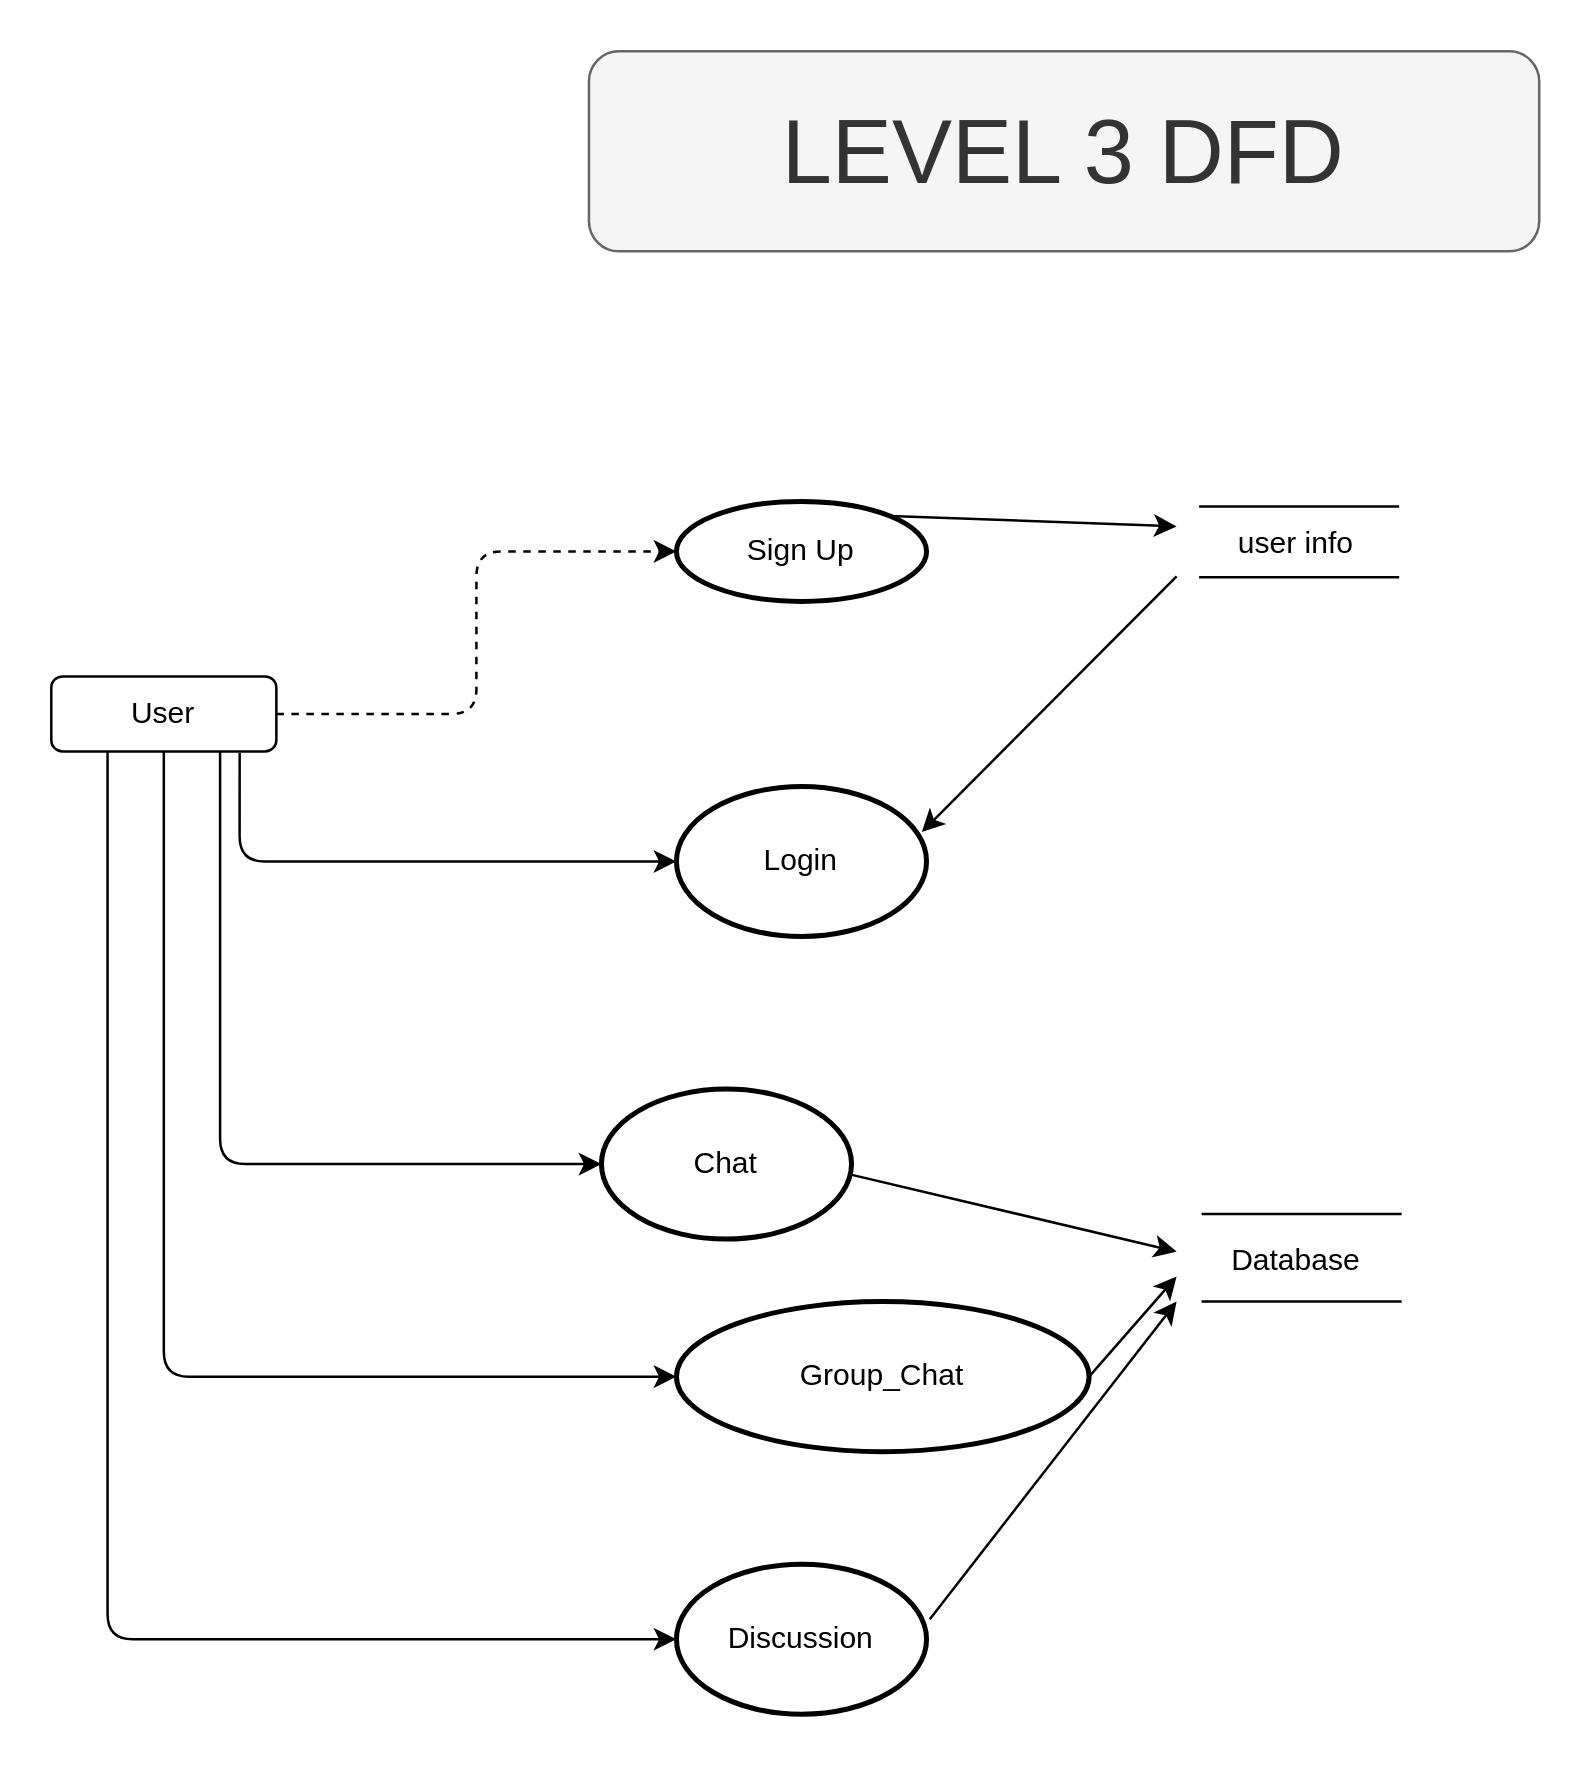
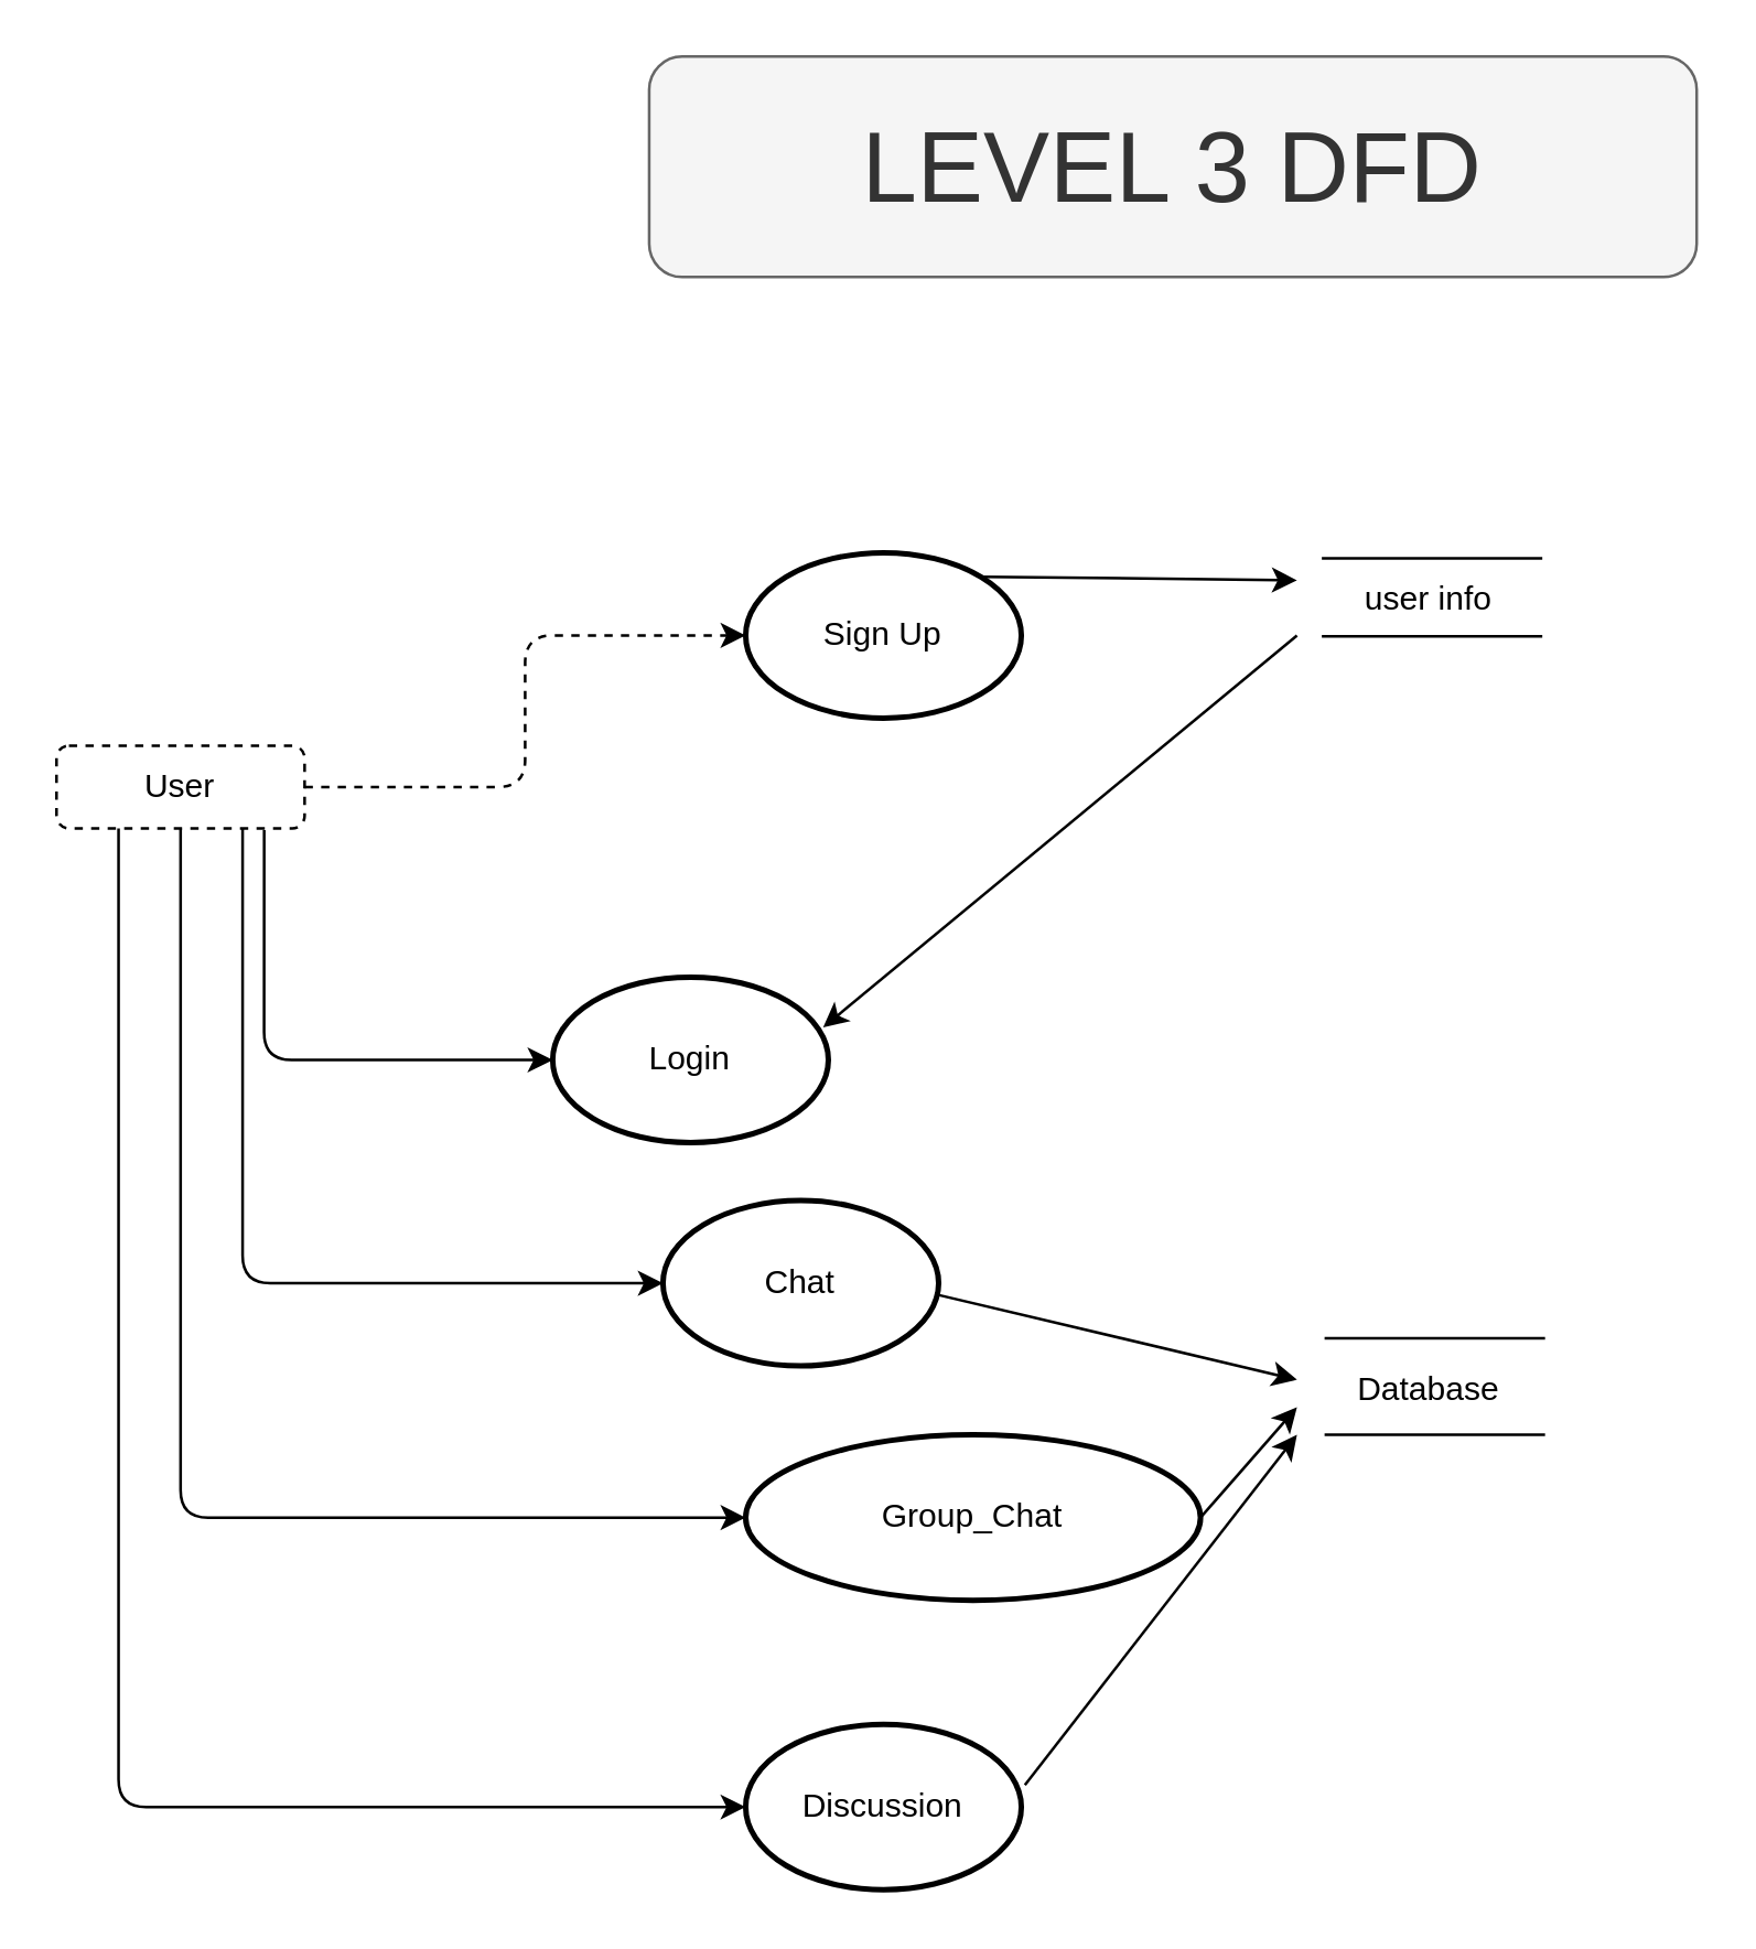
- <mxCell id="2" value="Sign Up" style="strokeWidth=2;html=1;shape=mxgraph.flowchart.start_1;whiteSpace=wrap;" parent="1" vertex="1"><mxGeometry x="270" y="200" width="100" height="40" as="geometry" /></mxCell>
+ <mxCell id="2" value="Sign Up" style="strokeWidth=2;html=1;shape=mxgraph.flowchart.start_1;whiteSpace=wrap;" parent="1" vertex="1"><mxGeometry x="270" y="200" width="100" height="60" as="geometry" /></mxCell>
- <mxCell id="3" value="User" style="rounded=1;whiteSpace=wrap;html=1;" parent="1" vertex="1"><mxGeometry x="20" y="270" width="90" height="30" as="geometry" /></mxCell>
+ <mxCell id="3" value="User" style="rounded=1;whiteSpace=wrap;html=1;dashed=1;" parent="1" vertex="1"><mxGeometry x="20" y="270" width="90" height="30" as="geometry" /></mxCell>
- <mxCell id="4" value="Login" style="strokeWidth=2;html=1;shape=mxgraph.flowchart.start_1;whiteSpace=wrap;" parent="1" vertex="1"><mxGeometry x="270" y="314" width="100" height="60" as="geometry" /></mxCell>
+ <mxCell id="4" value="Login" style="strokeWidth=2;html=1;shape=mxgraph.flowchart.start_1;whiteSpace=wrap;" parent="1" vertex="1"><mxGeometry x="200" y="354" width="100" height="60" as="geometry" /></mxCell>
